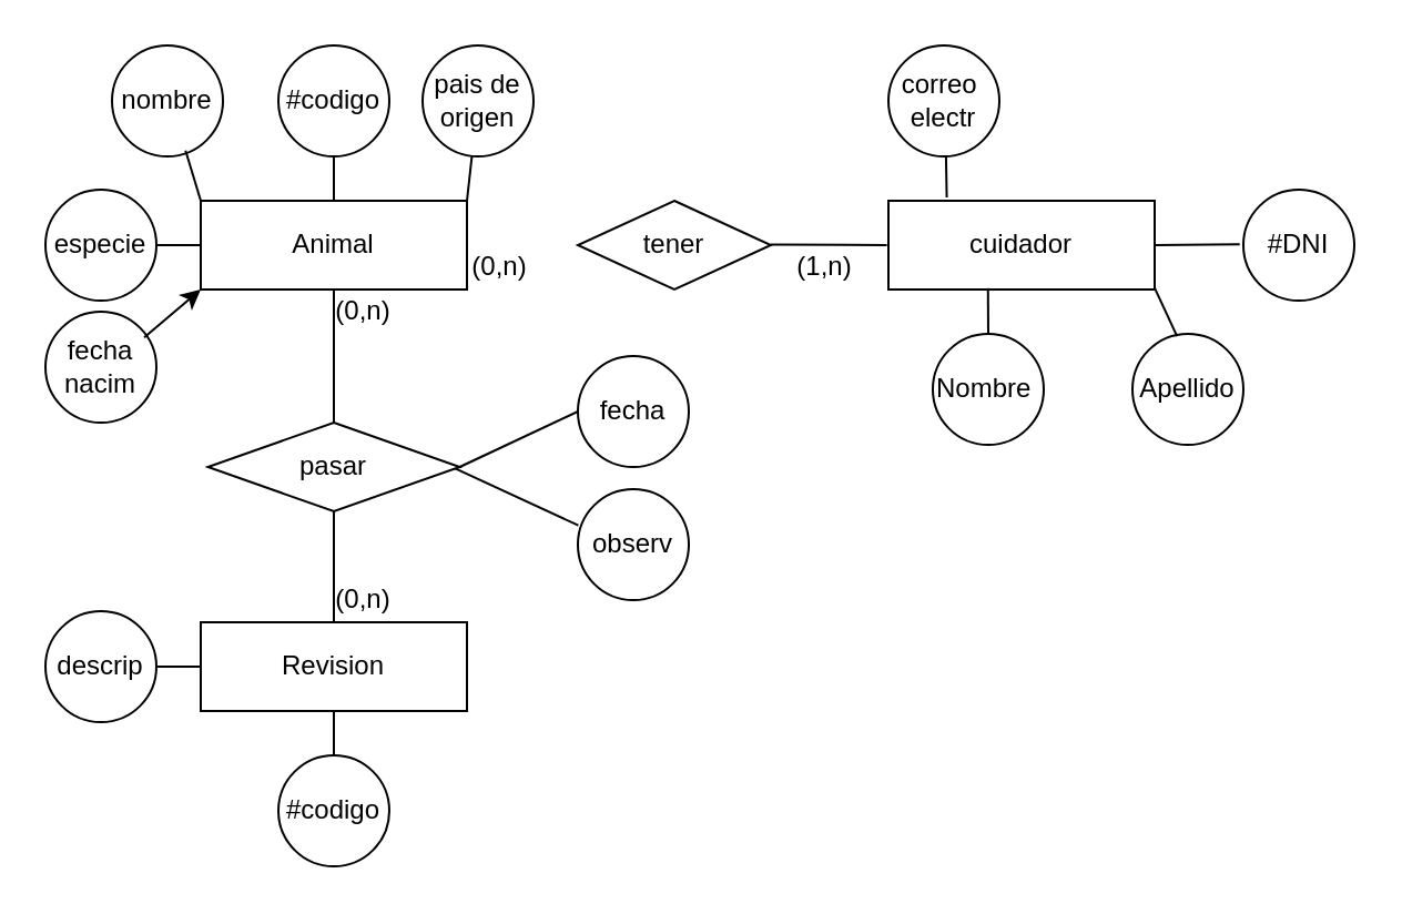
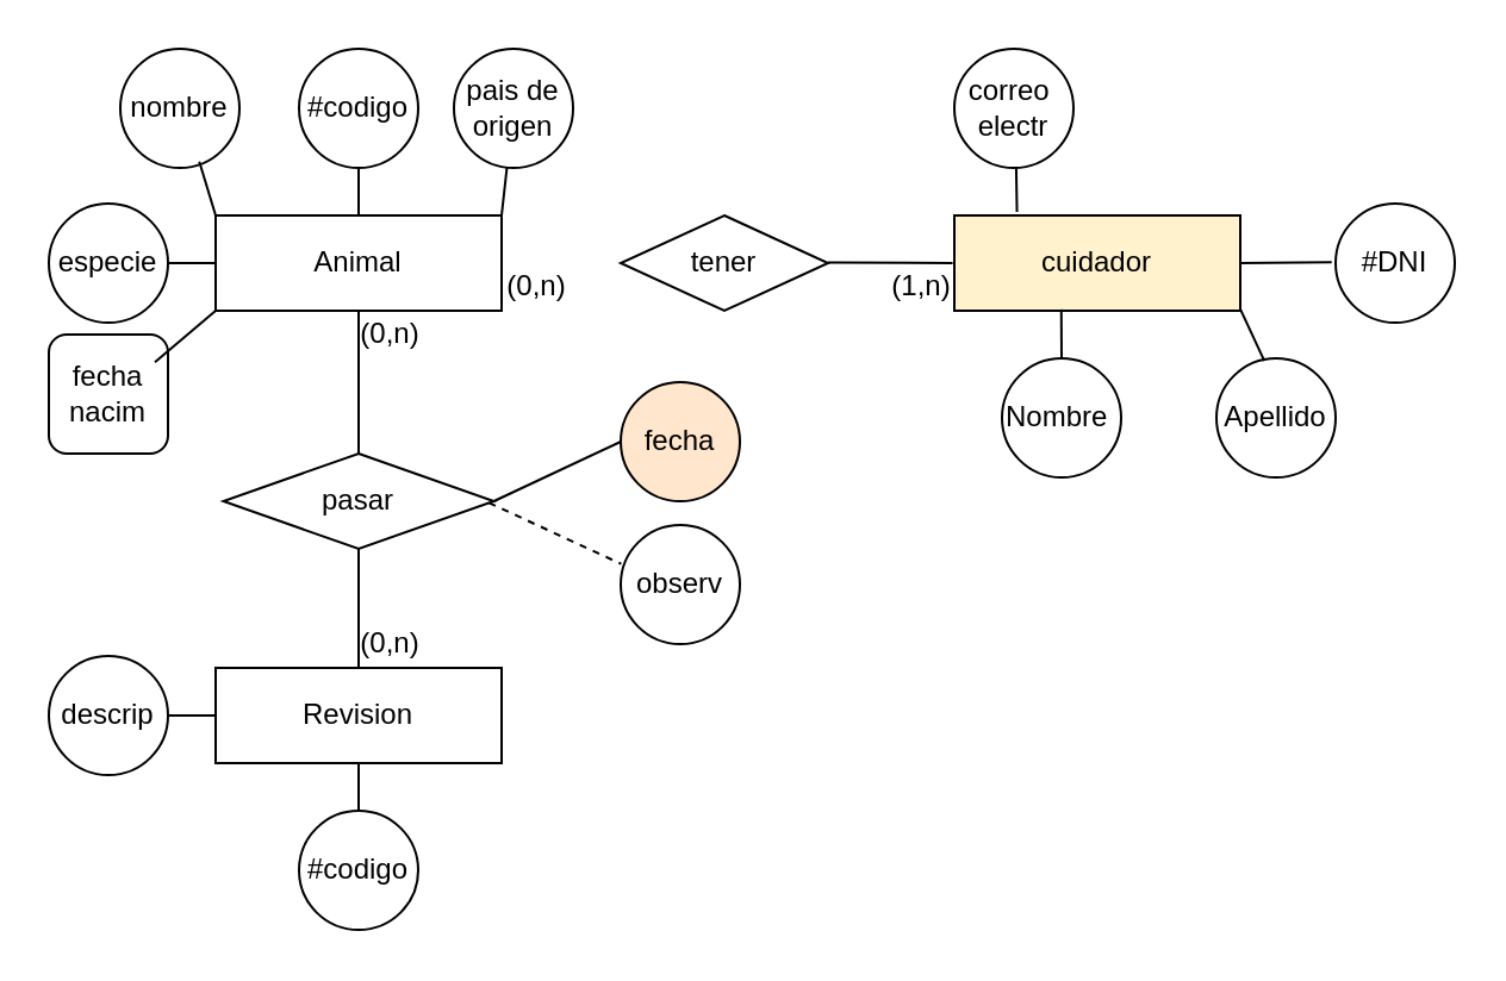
- <mxCell id="9" value="cuidador" style="rounded=0;whiteSpace=wrap;html=1;" parent="1" vertex="1"><mxGeometry x="400" y="90" width="120" height="40" as="geometry" /></mxCell>
+ <mxCell id="9" value="cuidador" style="rounded=0;whiteSpace=wrap;html=1;fillColor=#fff2cc;" parent="1" vertex="1"><mxGeometry x="400" y="90" width="120" height="40" as="geometry" /></mxCell>
- <mxCell id="16" value="(1,n)" style="text;html=1;strokeColor=none;fillColor=none;align=center;verticalAlign=middle;whiteSpace=wrap;rounded=0;" parent="1" vertex="1"><mxGeometry x="358" y="112.5" width="27" height="15" as="geometry" /></mxCell>
+ <mxCell id="16" value="(1,n)" style="text;html=1;strokeColor=none;fillColor=none;align=center;verticalAlign=middle;whiteSpace=wrap;rounded=0;" parent="1" vertex="1"><mxGeometry x="373" y="112.5" width="27" height="15" as="geometry" /></mxCell>
- <mxCell id="13" value="" style="endArrow=classic;html=1;rounded=0;exitX=0.89;exitY=0.233;exitDx=0;exitDy=0;entryX=0;entryY=1;entryDx=0;entryDy=0;exitPerimeter=0;" parent="1" source="6" target="2" edge="1"><mxGeometry width="50" height="50" relative="1" as="geometry"><mxPoint x="96.85" y="152.65" as="sourcePoint" /><mxPoint x="89.85" y="129.65" as="targetPoint" /></mxGeometry></mxCell>
+ <mxCell id="13" value="" style="endArrow=none;html=1;rounded=0;exitX=0.89;exitY=0.233;exitDx=0;exitDy=0;entryX=0;entryY=1;entryDx=0;entryDy=0;exitPerimeter=0;" parent="1" source="6" target="2" edge="1"><mxGeometry width="50" height="50" relative="1" as="geometry"><mxPoint x="96.85" y="152.65" as="sourcePoint" /><mxPoint x="89.85" y="129.65" as="targetPoint" /></mxGeometry></mxCell>
- <mxCell id="6" value="fecha nacim" style="ellipse;whiteSpace=wrap;html=1;aspect=fixed;" parent="1" vertex="1"><mxGeometry x="20" y="140" width="50" height="50" as="geometry" /></mxCell>
+ <mxCell id="6" value="fecha nacim" style="whiteSpace=wrap;html=1;aspect=fixed;rounded=1;" parent="1" vertex="1"><mxGeometry x="20" y="140" width="50" height="50" as="geometry" /></mxCell>
- <mxCell id="31" value="fecha" style="ellipse;whiteSpace=wrap;html=1;aspect=fixed;" parent="1" vertex="1"><mxGeometry x="260" y="160" width="50" height="50" as="geometry" /></mxCell>
+ <mxCell id="31" value="fecha" style="ellipse;whiteSpace=wrap;html=1;aspect=fixed;fillColor=#ffe6cc;" parent="1" vertex="1"><mxGeometry x="260" y="160" width="50" height="50" as="geometry" /></mxCell>
- <mxCell id="37" value="" style="endArrow=none;html=1;rounded=0;exitX=0.982;exitY=0.517;exitDx=0;exitDy=0;exitPerimeter=0;entryX=0.004;entryY=0.327;entryDx=0;entryDy=0;entryPerimeter=0;" parent="1" source="29" target="36" edge="1"><mxGeometry width="50" height="50" relative="1" as="geometry"><mxPoint x="230" y="260" as="sourcePoint" /><mxPoint x="280" y="210" as="targetPoint" /></mxGeometry></mxCell>
+ <mxCell id="37" value="" style="endArrow=none;html=1;rounded=0;exitX=0.982;exitY=0.517;exitDx=0;exitDy=0;exitPerimeter=0;entryX=0.004;entryY=0.327;entryDx=0;entryDy=0;entryPerimeter=0;dashed=1;" parent="1" source="29" target="36" edge="1"><mxGeometry width="50" height="50" relative="1" as="geometry"><mxPoint x="230" y="260" as="sourcePoint" /><mxPoint x="280" y="210" as="targetPoint" /></mxGeometry></mxCell>
